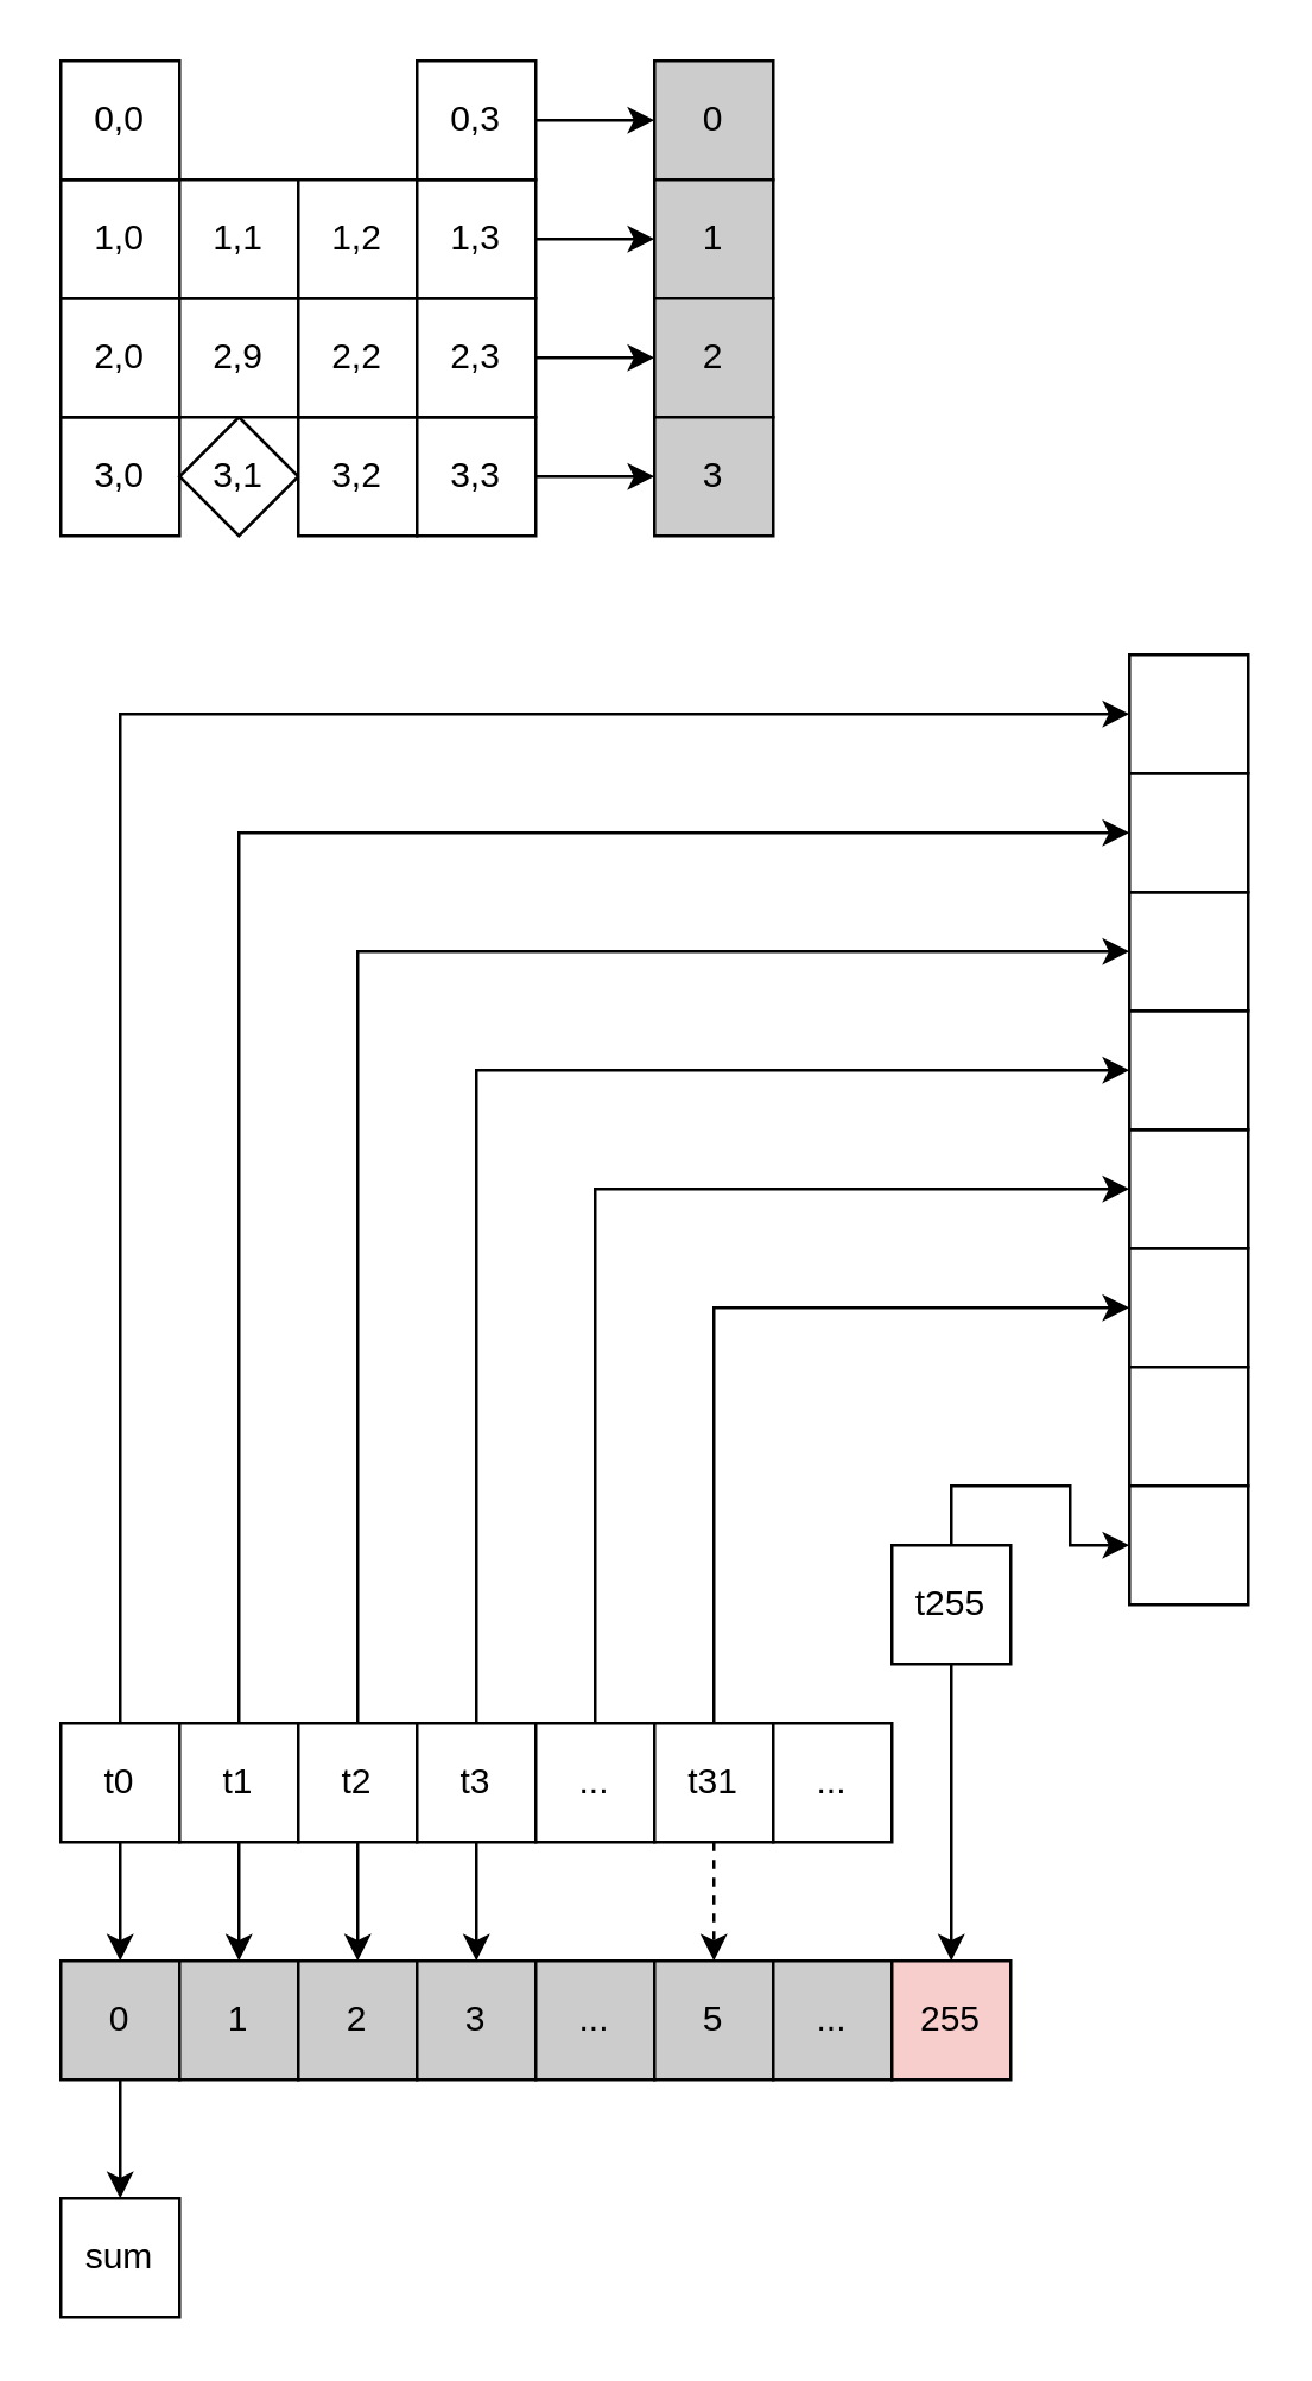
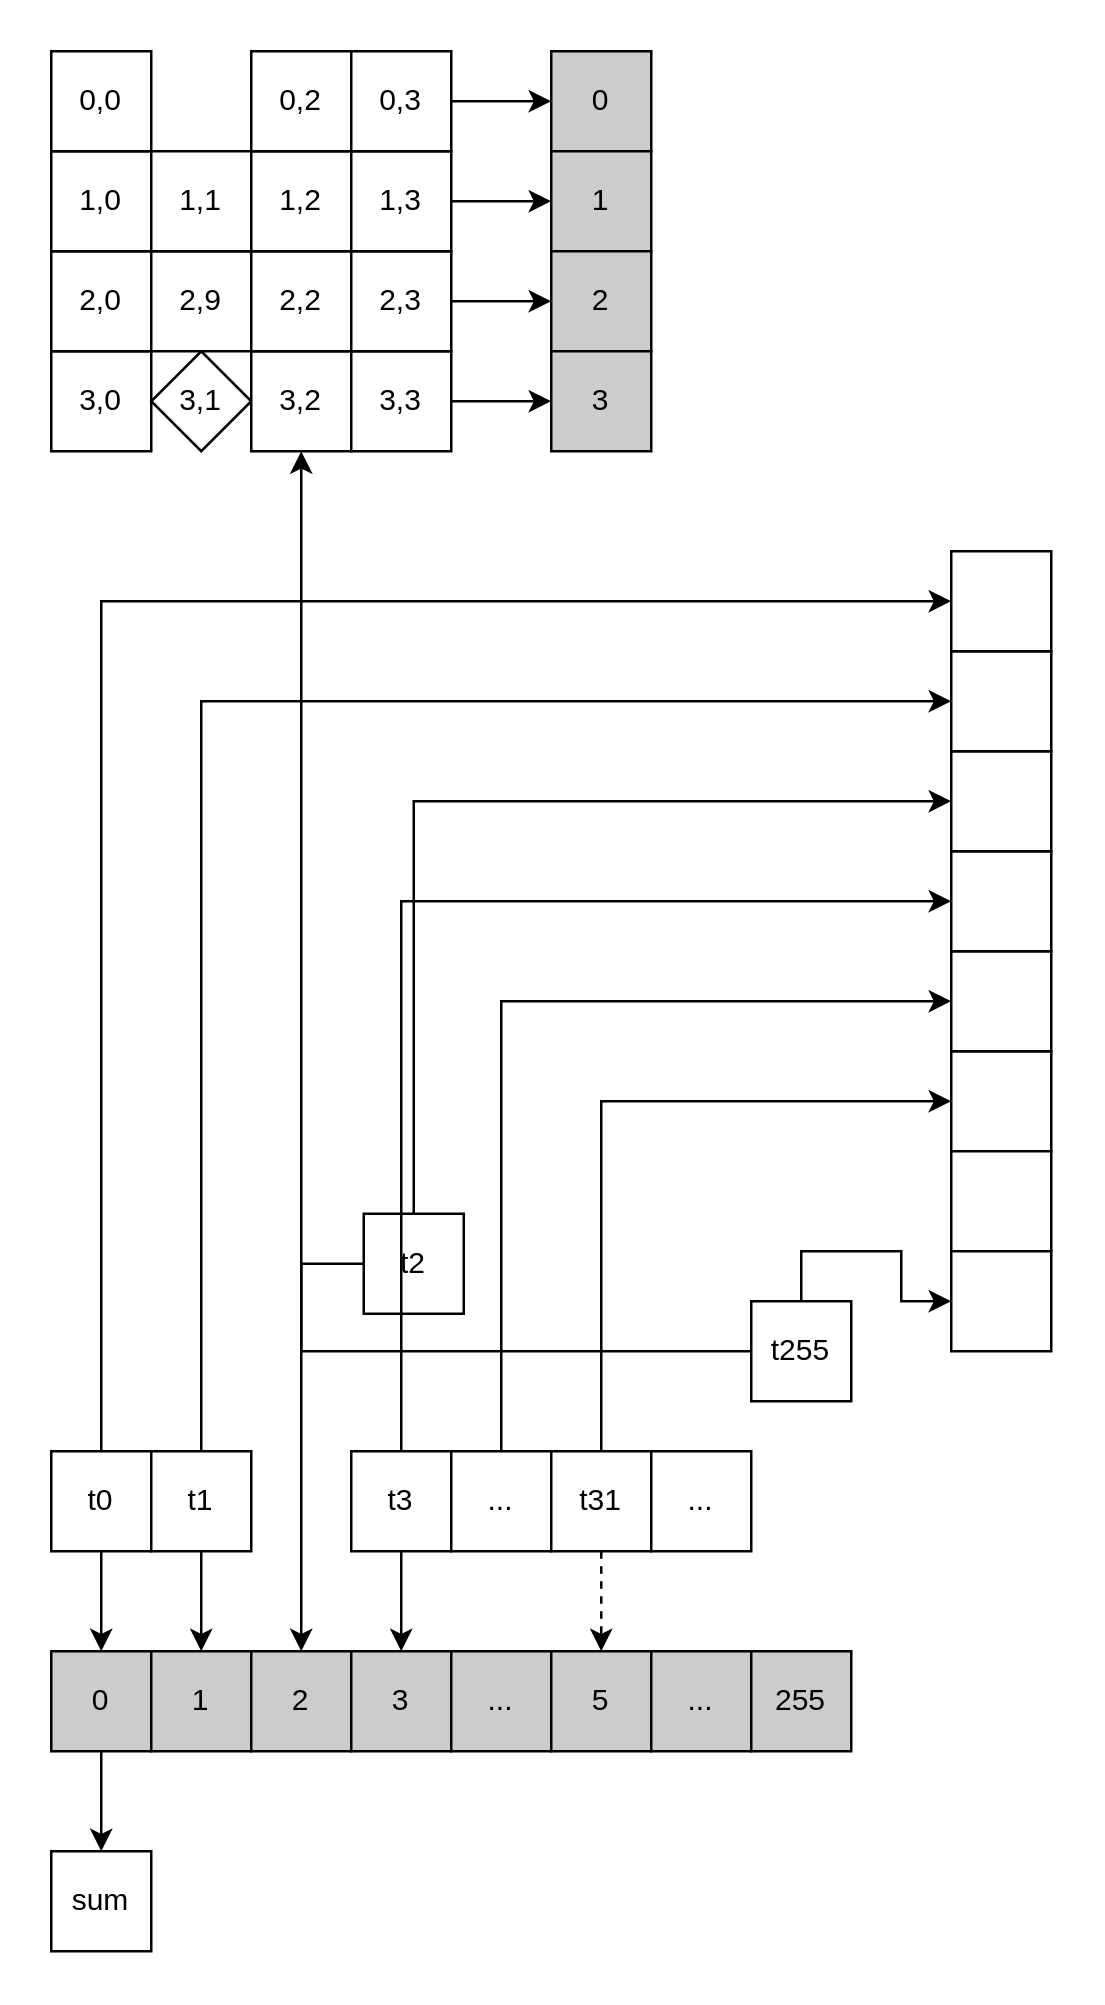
+ <mxCell id="51" value="0,2" style="rounded=0;whiteSpace=wrap;html=1;" vertex="1" parent="1"><mxGeometry x="100" y="20" width="40" height="40" as="geometry" /></mxCell>
- <mxCell id="10" value="t2" style="rounded=0;whiteSpace=wrap;html=1;" parent="1" vertex="1"><mxGeometry x="100" y="580" width="40" height="40" as="geometry" /></mxCell>
+ <mxCell id="10" value="t2" style="rounded=0;whiteSpace=wrap;html=1;" parent="1" vertex="1"><mxGeometry x="145" y="485" width="40" height="40" as="geometry" /></mxCell>
- <mxCell id="34" style="edgeStyle=orthogonalEdgeStyle;rounded=0;orthogonalLoop=1;jettySize=auto;html=1;entryX=0.5;entryY=0;entryDx=0;entryDy=0;" parent="1" source="36" target="33" edge="1"><mxGeometry relative="1" as="geometry" /></mxCell>
+ <mxCell id="34" style="edgeStyle=orthogonalEdgeStyle;rounded=0;orthogonalLoop=1;jettySize=auto;html=1;" parent="1" source="36" target="48" edge="1"><mxGeometry relative="1" as="geometry" /></mxCell>
- <mxCell id="33" value="255" style="rounded=0;whiteSpace=wrap;html=1;fillColor=#f8cecc;" parent="1" vertex="1"><mxGeometry x="300" y="660" width="40" height="40" as="geometry" /></mxCell>
+ <mxCell id="33" value="255" style="rounded=0;whiteSpace=wrap;html=1;fillColor=#CCCCCC;" parent="1" vertex="1"><mxGeometry x="300" y="660" width="40" height="40" as="geometry" /></mxCell>
